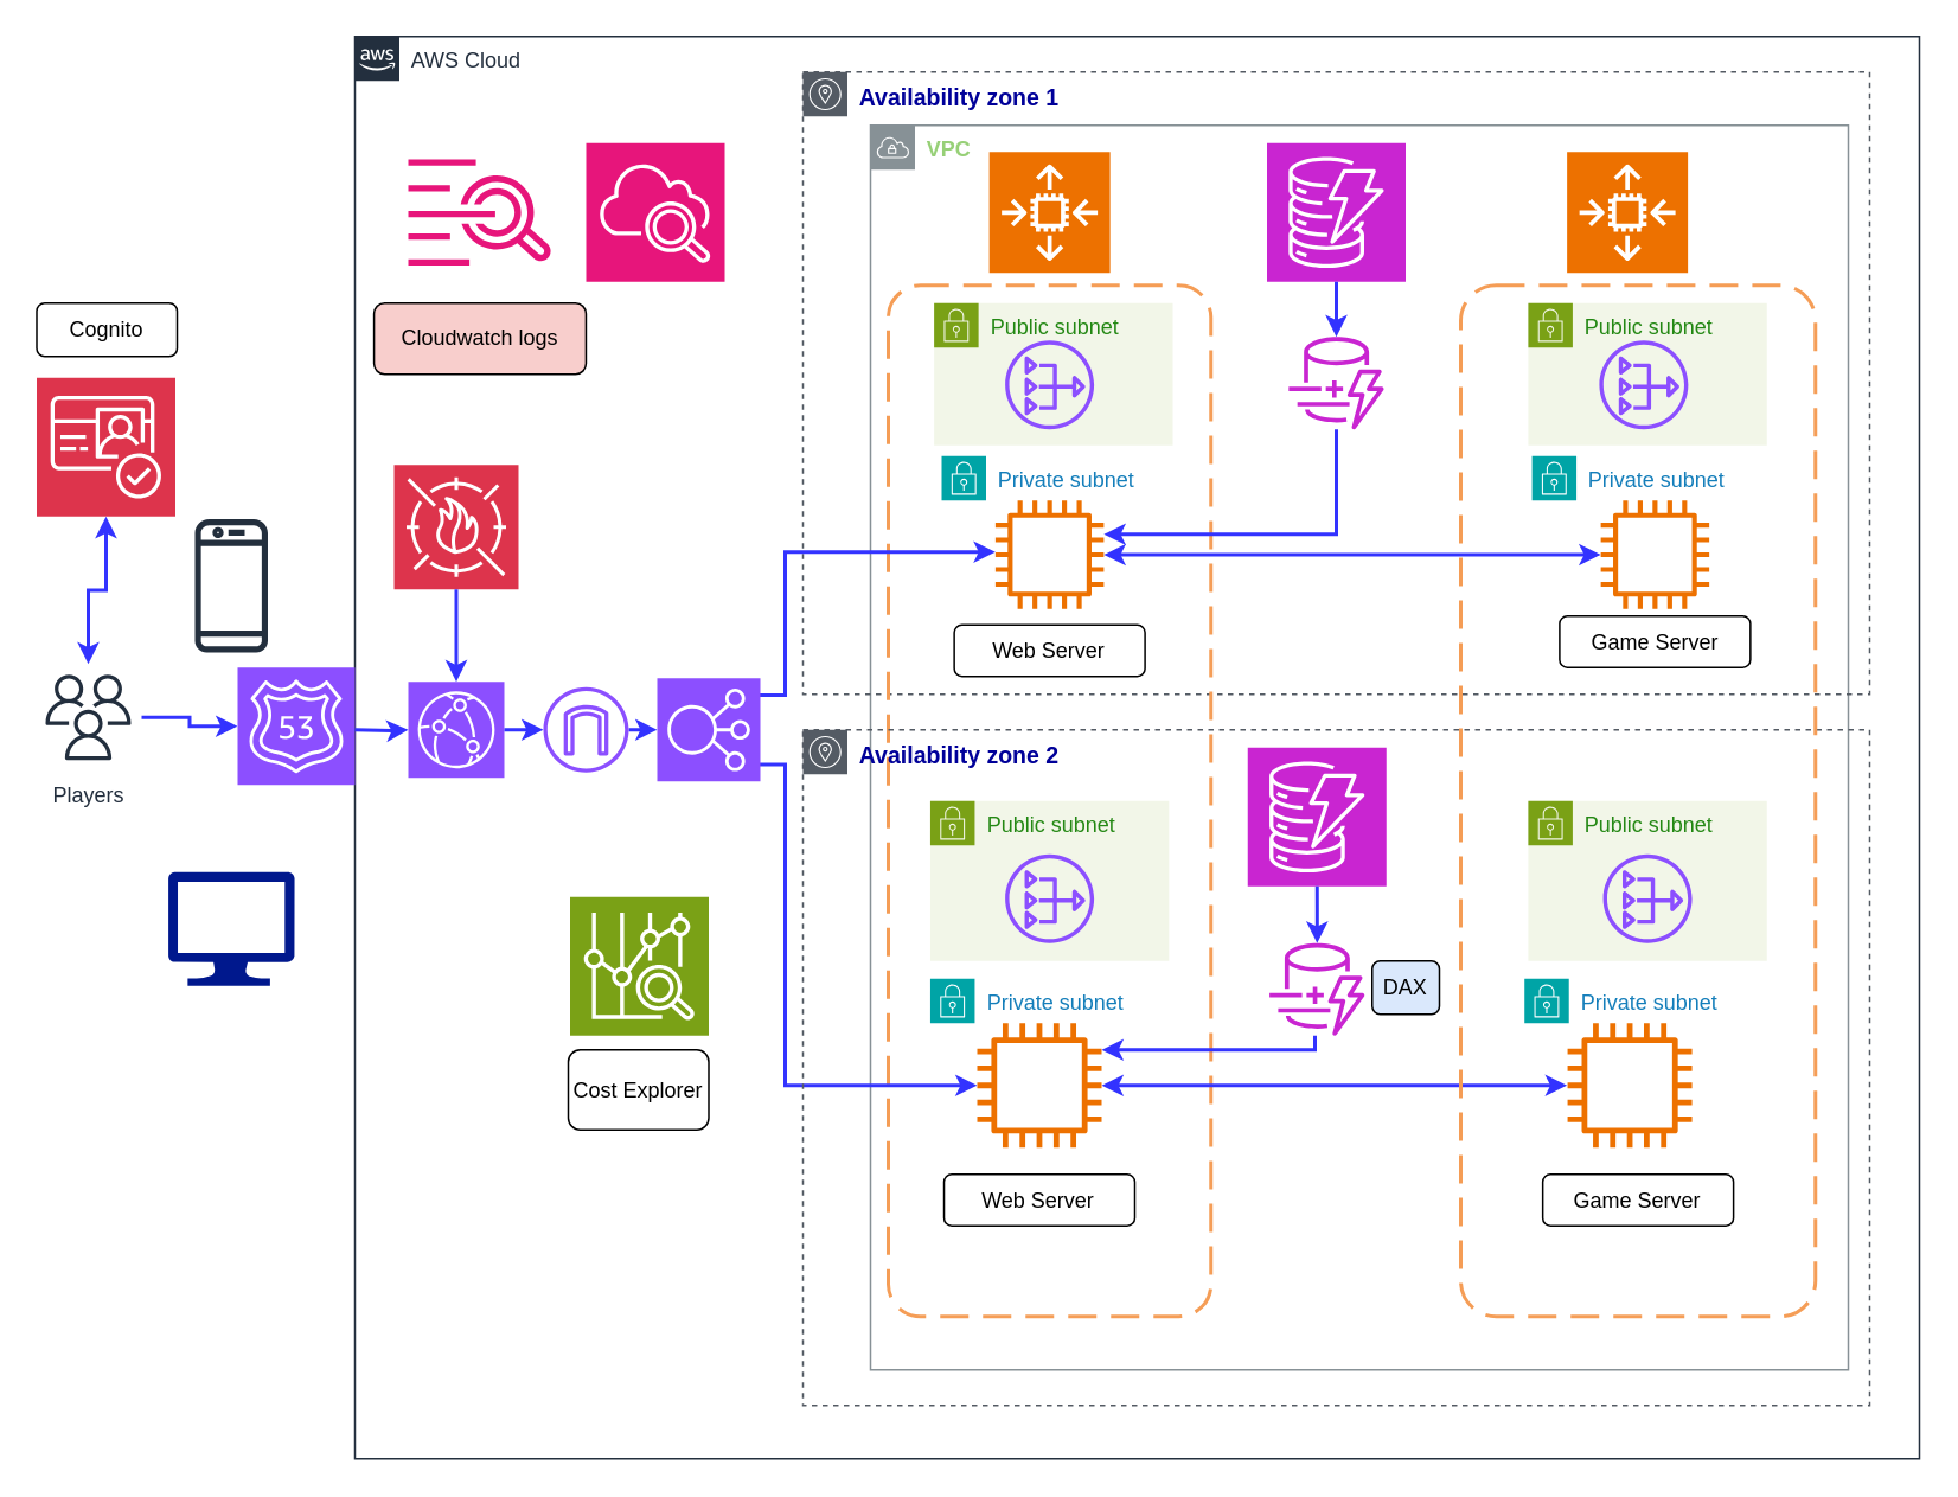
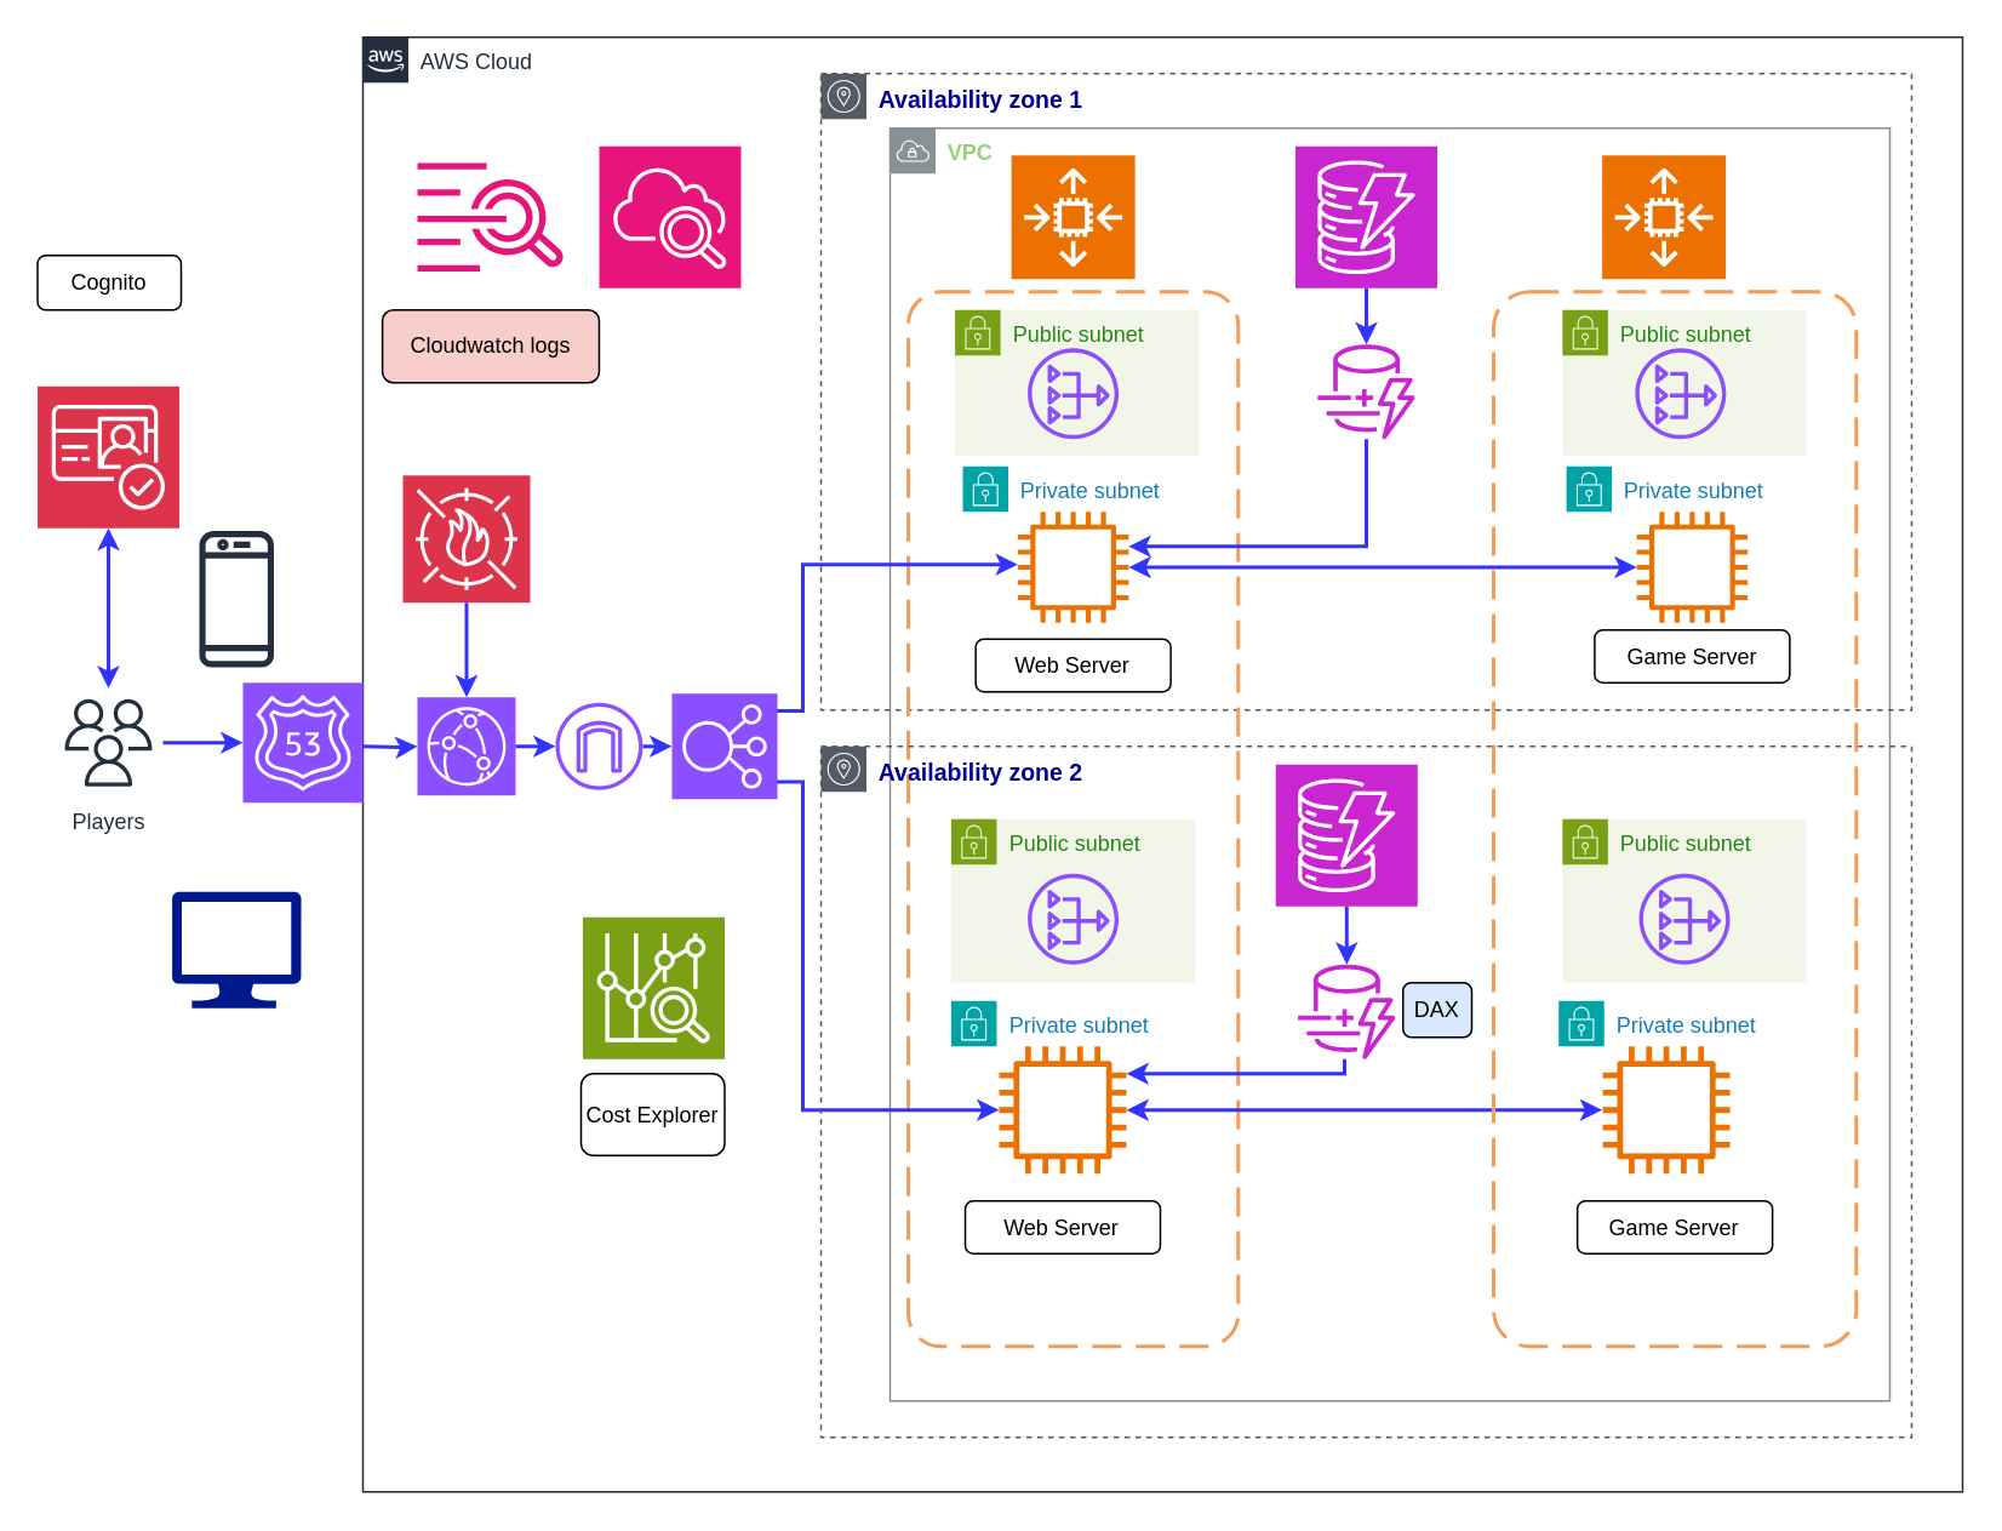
- <mxCell id="64" value="Cognito" style="rounded=1;whiteSpace=wrap;html=1;" vertex="1" parent="1"><mxGeometry x="20" y="170" width="79" height="30" as="geometry" /></mxCell>
+ <mxCell id="64" value="Cognito" style="rounded=1;whiteSpace=wrap;html=1;" vertex="1" parent="1"><mxGeometry x="20" y="140" width="79" height="30" as="geometry" /></mxCell>
- <mxCell id="56" value="Players" style="sketch=0;outlineConnect=0;fontColor=#232F3E;gradientColor=none;strokeColor=#232F3E;fillColor=#ffffff;dashed=0;verticalLabelPosition=bottom;verticalAlign=top;align=center;html=1;fontSize=12;fontStyle=0;aspect=fixed;shape=mxgraph.aws4.resourceIcon;resIcon=mxgraph.aws4.users;" parent="1" vertex="1"><mxGeometry x="19" y="373" width="60" height="60" as="geometry" /></mxCell>
+ <mxCell id="56" value="Players" style="sketch=0;outlineConnect=0;fontColor=#232F3E;gradientColor=none;strokeColor=#232F3E;fillColor=#ffffff;dashed=0;verticalLabelPosition=bottom;verticalAlign=top;align=center;html=1;fontSize=12;fontStyle=0;aspect=fixed;shape=mxgraph.aws4.resourceIcon;resIcon=mxgraph.aws4.users;" parent="1" vertex="1"><mxGeometry x="29" y="378" width="60" height="60" as="geometry" /></mxCell>
